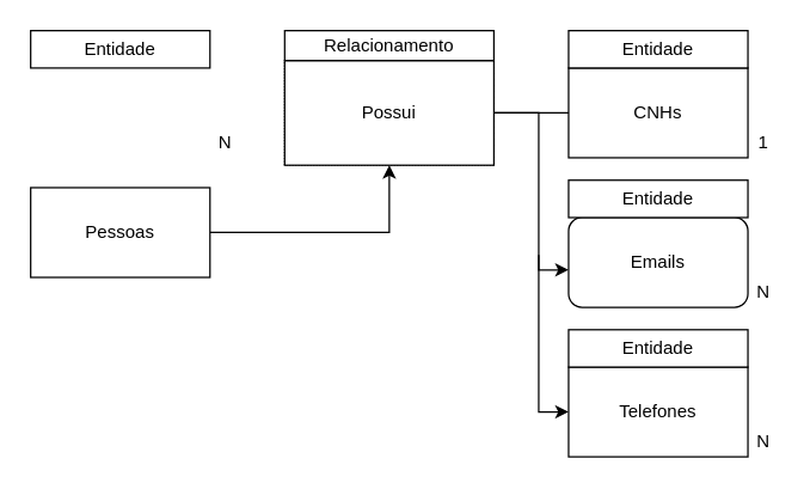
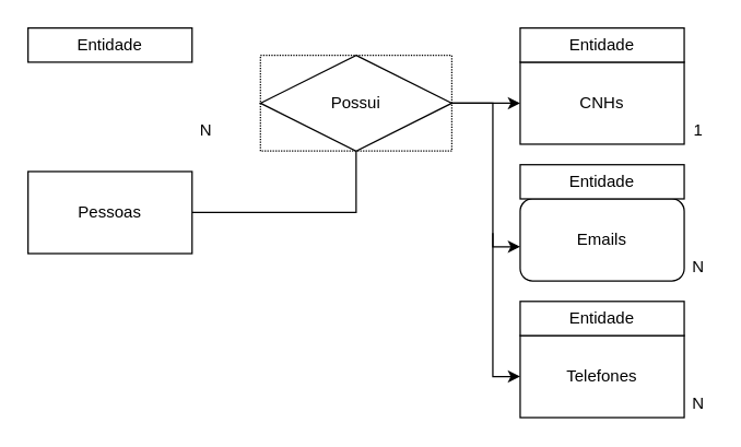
- <mxCell id="12" value="Relacionamento" style="whiteSpace=wrap;html=1;" parent="1" vertex="1"><mxGeometry x="190" width="140" height="20" as="geometry" y="20" /></mxCell>
- <mxCell id="7" value="Possui" style="whiteSpace=wrap;html=1;rounded=0;" parent="1" vertex="1"><mxGeometry x="190" y="40" width="140" height="70" as="geometry" /></mxCell>
+ <mxCell id="7" value="Possui" style="rhombus;whiteSpace=wrap;html=1;" parent="1" vertex="1"><mxGeometry x="190" y="40" width="140" height="70" as="geometry" /></mxCell>
- <mxCell id="6" value="" style="edgeStyle=orthogonalEdgeStyle;rounded=0;orthogonalLoop=1;jettySize=auto;html=1;entryX=0;entryY=0.5;entryDx=0;entryDy=0;endArrow=none;" edge="1" parent="1" source="7" target="5"><mxGeometry relative="1" as="geometry"><Array as="points" /></mxGeometry></mxCell>
+ <mxCell id="6" value="" style="edgeStyle=orthogonalEdgeStyle;rounded=0;orthogonalLoop=1;jettySize=auto;html=1;entryX=0;entryY=0.5;entryDx=0;entryDy=0;" edge="1" parent="1" source="7" target="5"><mxGeometry relative="1" as="geometry"><Array as="points" /></mxGeometry></mxCell>
- <mxCell id="3" style="edgeStyle=orthogonalEdgeStyle;rounded=0;orthogonalLoop=1;jettySize=auto;html=1;" parent="1" source="4" target="7" edge="1"><mxGeometry relative="1" as="geometry" /></mxCell>
+ <mxCell id="3" style="edgeStyle=orthogonalEdgeStyle;rounded=0;orthogonalLoop=1;jettySize=auto;html=1;endArrow=none;" parent="1" source="4" target="7" edge="1"><mxGeometry relative="1" as="geometry" /></mxCell>
